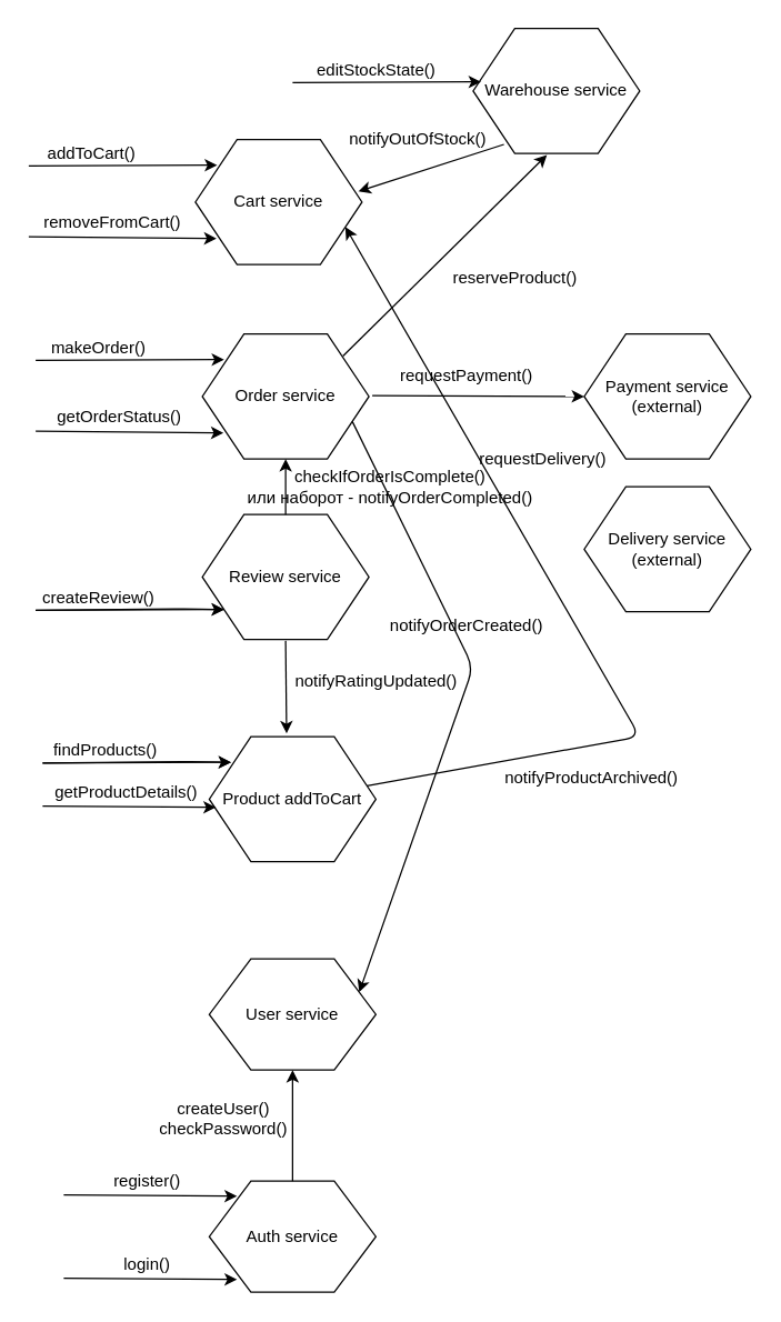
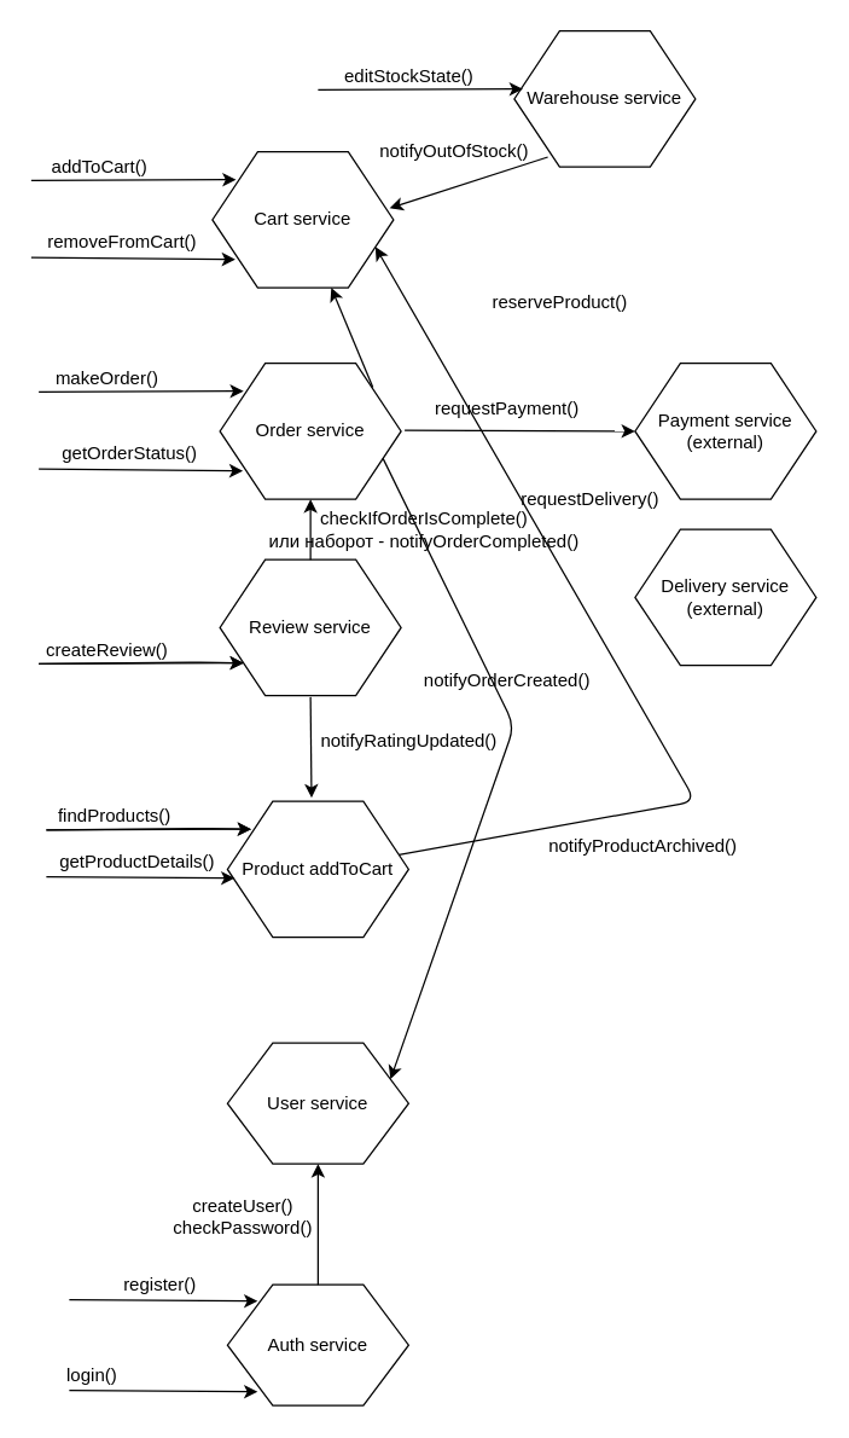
- <mxCell id="34" value="" style="endArrow=classic;html=1;entryX=0.443;entryY=1.012;entryDx=0;entryDy=0;entryPerimeter=0;exitX=0.844;exitY=0.177;exitDx=0;exitDy=0;exitPerimeter=0;" parent="1" source="17" target="12" edge="1"><mxGeometry width="50" height="50" relative="1" as="geometry"><mxPoint x="310" y="250" as="sourcePoint" /><mxPoint x="410" y="120" as="targetPoint" /></mxGeometry></mxCell>
+ <mxCell id="34" value="" style="endArrow=classic;html=1;exitX=0.844;exitY=0.177;exitDx=0;exitDy=0;exitPerimeter=0;" parent="1" source="17" target="7" edge="1"><mxGeometry width="50" height="50" relative="1" as="geometry"><mxPoint x="310" y="250" as="sourcePoint" /><mxPoint x="410" y="120" as="targetPoint" /></mxGeometry></mxCell>
- <mxCell id="43" value="login()" style="text;html=1;align=center;verticalAlign=middle;resizable=0;points=[];autosize=1;" vertex="1" parent="1"><mxGeometry x="80.2" y="900" width="50" height="20" as="geometry" /></mxCell>
+ <mxCell id="43" value="login()" style="text;html=1;align=center;verticalAlign=middle;resizable=0;points=[];autosize=1;" vertex="1" parent="1"><mxGeometry x="35.2" y="900" width="50" height="20" as="geometry" /></mxCell>
